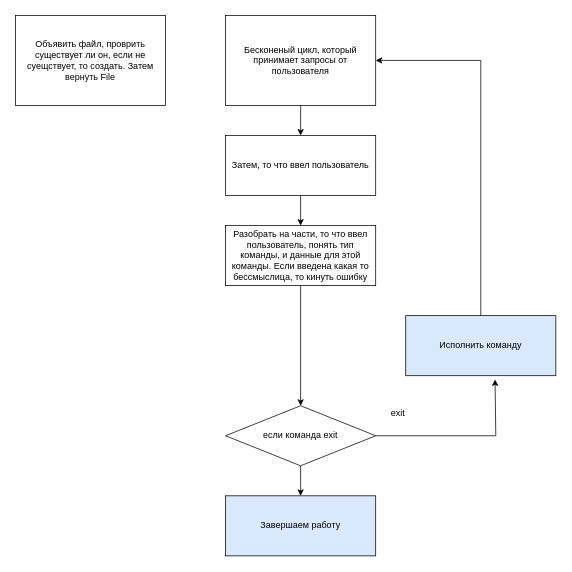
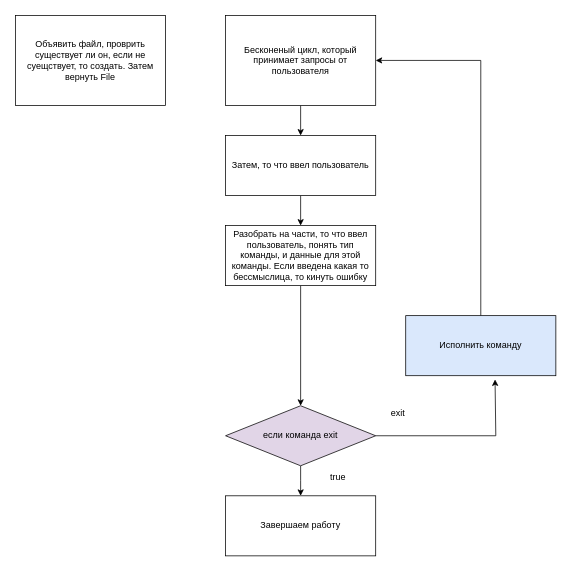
- <mxCell id="11" value="если команда exit" style="rhombus;whiteSpace=wrap;html=1;" vertex="1" parent="1"><mxGeometry x="300" y="540" width="200" height="80" as="geometry" /></mxCell>
+ <mxCell id="11" value="если команда exit" style="rhombus;whiteSpace=wrap;html=1;fillColor=#e1d5e7;" vertex="1" parent="1"><mxGeometry x="300" y="540" width="200" height="80" as="geometry" /></mxCell>
+ <mxCell id="13" value="true" style="text;html=1;strokeColor=none;fillColor=none;align=center;verticalAlign=middle;whiteSpace=wrap;rounded=0;" vertex="1" parent="1"><mxGeometry x="420" y="620" width="60" height="30" as="geometry" /></mxCell>
- <mxCell id="12" value="Завершаем работу" style="rounded=0;whiteSpace=wrap;html=1;fillColor=#dae8fc;" vertex="1" parent="1"><mxGeometry x="300" y="660" width="200" height="80" as="geometry" /></mxCell>
+ <mxCell id="12" value="Завершаем работу" style="rounded=0;whiteSpace=wrap;html=1;" vertex="1" parent="1"><mxGeometry x="300" y="660" width="200" height="80" as="geometry" /></mxCell>
